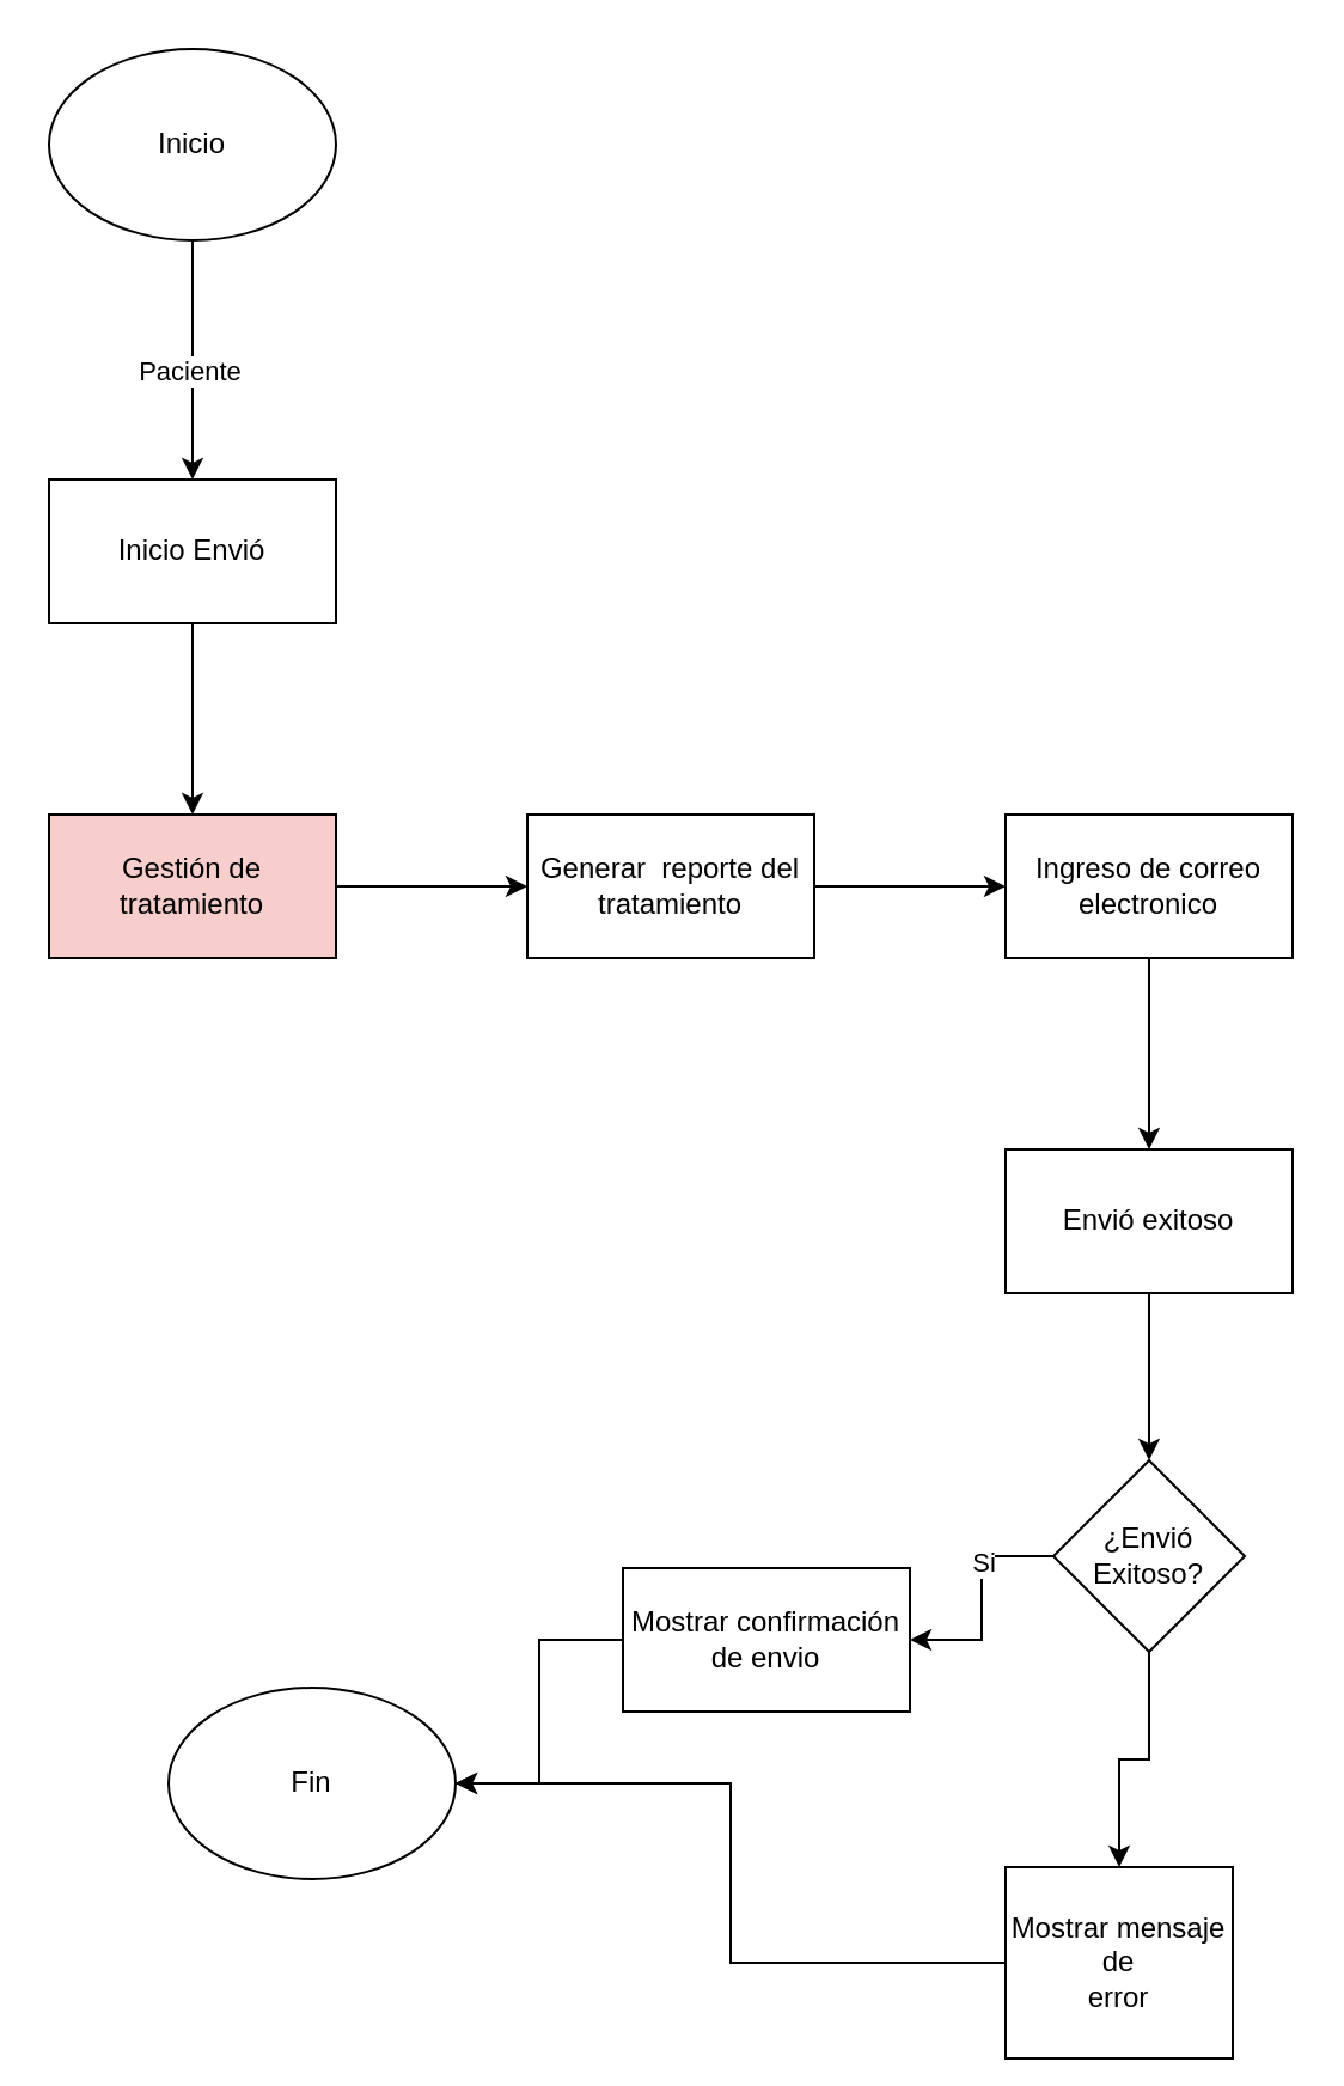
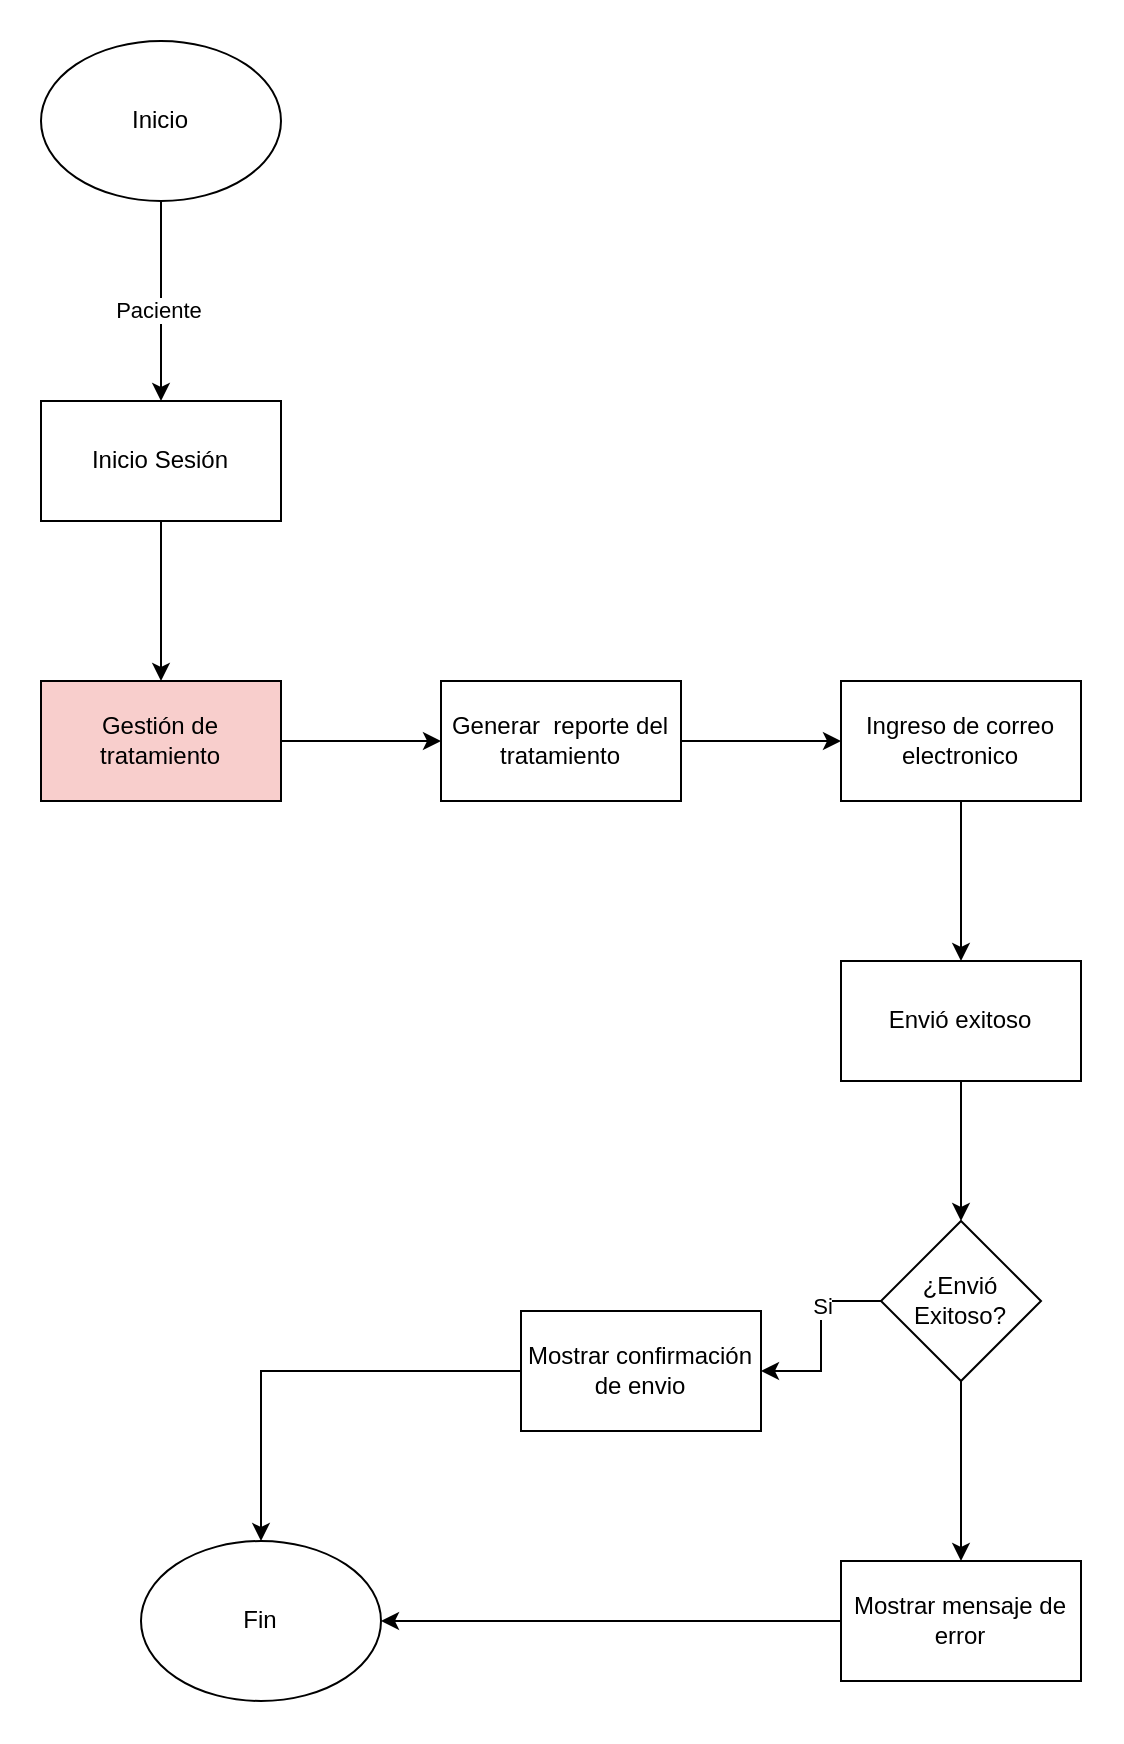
- <mxCell id="6" value="Inicio Envió" style="rounded=0;whiteSpace=wrap;html=1;" vertex="1" parent="1"><mxGeometry x="20" y="200" width="120" height="60" as="geometry" /></mxCell>
+ <mxCell id="6" value="Inicio Sesión" style="rounded=0;whiteSpace=wrap;html=1;" vertex="1" parent="1"><mxGeometry x="20" y="200" width="120" height="60" as="geometry" /></mxCell>
- <mxCell id="23" value="Fin" style="ellipse;whiteSpace=wrap;html=1;" vertex="1" parent="1"><mxGeometry x="70" y="705" width="120" height="80" as="geometry" /></mxCell>
+ <mxCell id="23" value="Fin" style="ellipse;whiteSpace=wrap;html=1;" vertex="1" parent="1"><mxGeometry x="70" y="770" width="120" height="80" as="geometry" /></mxCell>
- <mxCell id="22" value="Mostrar mensaje de&lt;br&gt;error" style="whiteSpace=wrap;html=1;rounded=0;" vertex="1" parent="1"><mxGeometry x="420" y="780" width="95" height="80" as="geometry" /></mxCell>
+ <mxCell id="22" value="Mostrar mensaje de&lt;br&gt;error" style="whiteSpace=wrap;html=1;rounded=0;" vertex="1" parent="1"><mxGeometry x="420" y="780" width="120" height="60" as="geometry" /></mxCell>
